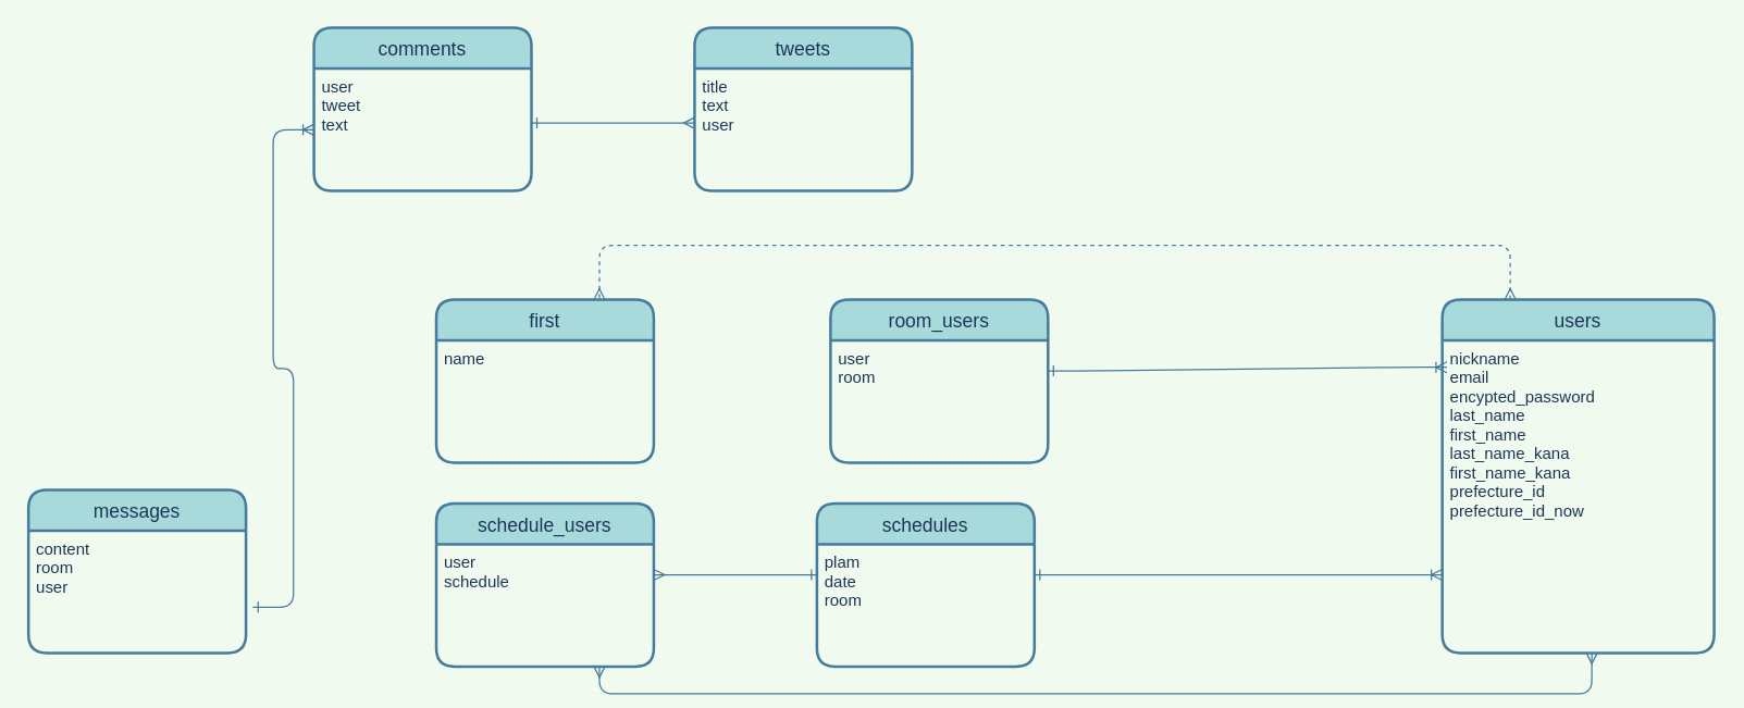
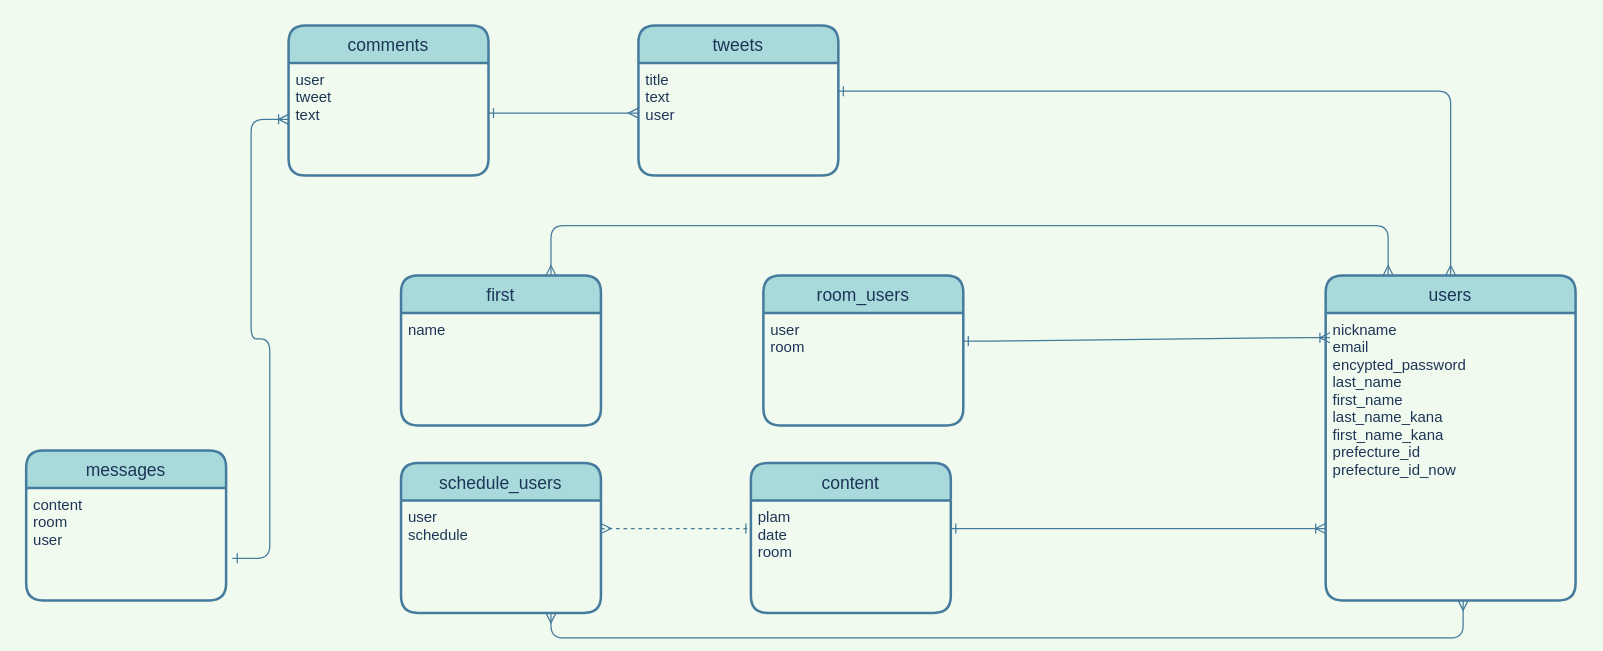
+ <mxCell id="24" style="edgeStyle=orthogonalEdgeStyle;rounded=1;orthogonalLoop=1;jettySize=auto;html=1;exitX=1;exitY=0.25;exitDx=0;exitDy=0;entryX=0.5;entryY=0;entryDx=0;entryDy=0;startArrow=ERone;startFill=0;endArrow=ERmany;endFill=0;labelBackgroundColor=#F1FAEE;strokeColor=#457B9D;fontColor=#1D3557;" edge="1" parent="1" source="7" target="4"><mxGeometry relative="1" as="geometry" /></mxCell>
- <mxCell id="8" style="edgeStyle=orthogonalEdgeStyle;rounded=1;orthogonalLoop=1;jettySize=auto;html=1;exitX=0.25;exitY=0;exitDx=0;exitDy=0;startArrow=ERmany;startFill=0;endArrow=ERmany;endFill=0;entryX=0.75;entryY=0;entryDx=0;entryDy=0;labelBackgroundColor=#F1FAEE;strokeColor=#457B9D;fontColor=#1D3557;dashed=1;" edge="1" parent="1" source="4" target="9"><mxGeometry relative="1" as="geometry"><mxPoint x="1120" y="180" as="sourcePoint" /><Array as="points"><mxPoint x="1110" y="180" /><mxPoint x="440" y="180" /></Array></mxGeometry></mxCell>
+ <mxCell id="8" style="edgeStyle=orthogonalEdgeStyle;rounded=1;orthogonalLoop=1;jettySize=auto;html=1;exitX=0.25;exitY=0;exitDx=0;exitDy=0;startArrow=ERmany;startFill=0;endArrow=ERmany;endFill=0;entryX=0.75;entryY=0;entryDx=0;entryDy=0;labelBackgroundColor=#F1FAEE;strokeColor=#457B9D;fontColor=#1D3557;" edge="1" parent="1" source="4" target="9"><mxGeometry relative="1" as="geometry"><mxPoint x="1120" y="180" as="sourcePoint" /><Array as="points"><mxPoint x="1110" y="180" /><mxPoint x="440" y="180" /></Array></mxGeometry></mxCell>
- <mxCell id="11" value="schedules" style="swimlane;childLayout=stackLayout;horizontal=1;startSize=30;horizontalStack=0;fontSize=14;fontStyle=0;strokeWidth=2;resizeParent=0;resizeLast=1;shadow=0;dashed=0;align=center;rounded=1;fillColor=#A8DADC;strokeColor=#457B9D;fontColor=#1D3557;" vertex="1" parent="1"><mxGeometry x="600" y="370" width="160" height="120" as="geometry" /></mxCell>
+ <mxCell id="11" value="content" style="swimlane;childLayout=stackLayout;horizontal=1;startSize=30;horizontalStack=0;fontSize=14;fontStyle=0;strokeWidth=2;resizeParent=0;resizeLast=1;shadow=0;dashed=0;align=center;rounded=1;fillColor=#A8DADC;strokeColor=#457B9D;fontColor=#1D3557;" vertex="1" parent="1"><mxGeometry x="600" y="370" width="160" height="120" as="geometry" /></mxCell>
- <mxCell id="25" style="edgeStyle=orthogonalEdgeStyle;rounded=1;orthogonalLoop=1;jettySize=auto;html=1;exitX=1;exitY=0.25;exitDx=0;exitDy=0;entryX=0;entryY=0.25;entryDx=0;entryDy=0;startArrow=ERmany;startFill=0;endArrow=ERone;endFill=0;labelBackgroundColor=#F1FAEE;strokeColor=#457B9D;fontColor=#1D3557;" edge="1" parent="1" source="18" target="12"><mxGeometry relative="1" as="geometry" /></mxCell>
+ <mxCell id="25" style="edgeStyle=orthogonalEdgeStyle;rounded=1;orthogonalLoop=1;jettySize=auto;html=1;exitX=1;exitY=0.25;exitDx=0;exitDy=0;entryX=0;entryY=0.25;entryDx=0;entryDy=0;startArrow=ERmany;startFill=0;endArrow=ERone;endFill=0;labelBackgroundColor=#F1FAEE;strokeColor=#457B9D;fontColor=#1D3557;dashed=1;" edge="1" parent="1" source="18" target="12"><mxGeometry relative="1" as="geometry" /></mxCell>
